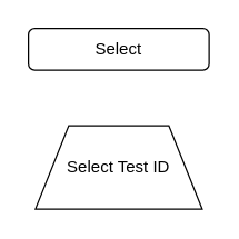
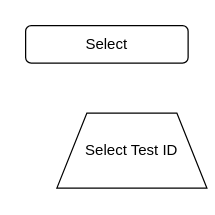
- <mxCell id="3" value="Select Test ID" style="shape=trapezoid;perimeter=trapezoidPerimeter;whiteSpace=wrap;html=1;" vertex="1" parent="1"><mxGeometry x="25" y="90" width="120" height="60" as="geometry" /></mxCell>
+ <mxCell id="3" value="Select Test ID" style="shape=trapezoid;perimeter=trapezoidPerimeter;whiteSpace=wrap;html=1;" vertex="1" parent="1"><mxGeometry x="45" y="90" width="120" height="60" as="geometry" /></mxCell>
